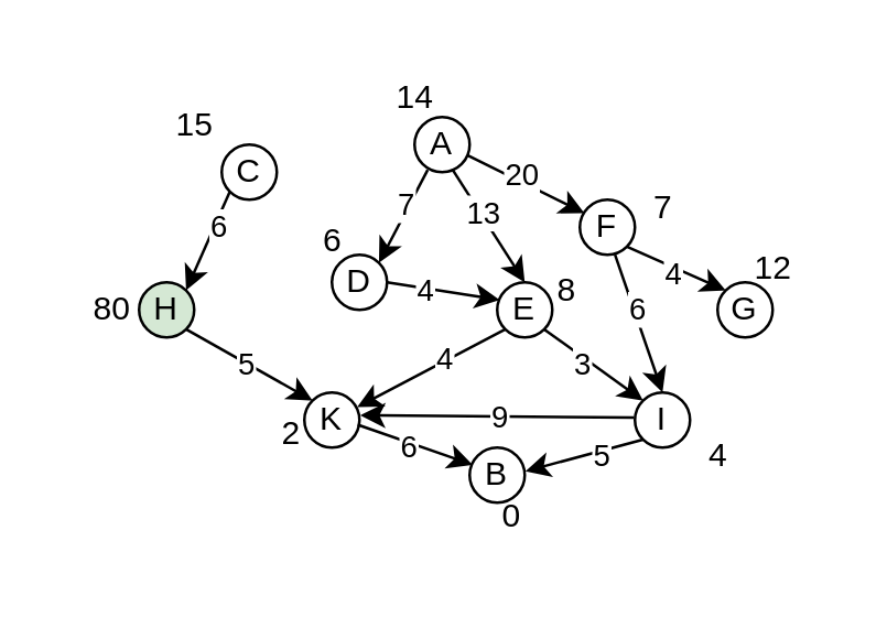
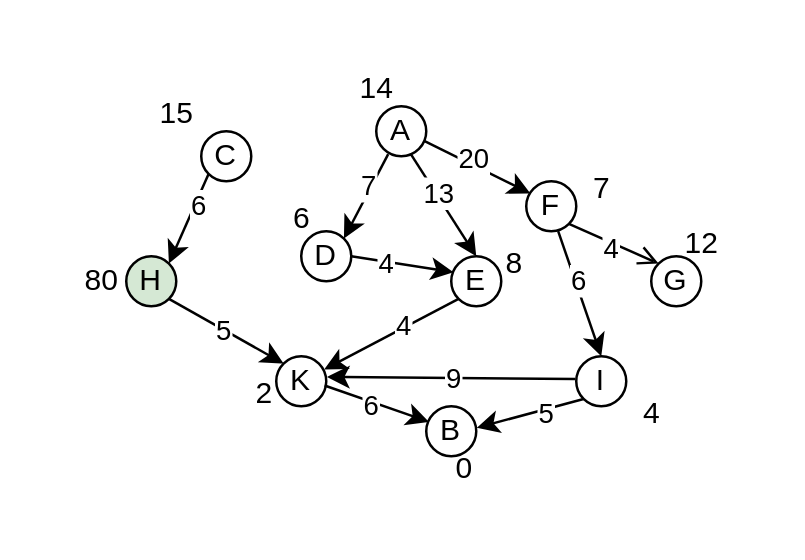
- <mxCell id="24" value="" style="endArrow=classic;html=1;rounded=0;entryX=0;entryY=0;entryDx=0;entryDy=0;exitX=1;exitY=1;exitDx=0;exitDy=0;" edge="1" parent="1" source="4" target="5"><mxGeometry width="50" height="50" relative="1" as="geometry"><mxPoint x="160" y="152" as="sourcePoint" /><mxPoint x="210" y="102" as="targetPoint" /></mxGeometry></mxCell>
+ <mxCell id="24" value="" style="endArrow=open;html=1;rounded=0;entryX=0;entryY=0;entryDx=0;entryDy=0;exitX=1;exitY=1;exitDx=0;exitDy=0;" edge="1" parent="1" source="4" target="5"><mxGeometry width="50" height="50" relative="1" as="geometry"><mxPoint x="160" y="152" as="sourcePoint" /><mxPoint x="210" y="102" as="targetPoint" /></mxGeometry></mxCell>
- <mxCell id="22" value="" style="endArrow=classic;html=1;rounded=0;entryX=0;entryY=0;entryDx=0;entryDy=0;exitX=1;exitY=1;exitDx=0;exitDy=0;" edge="1" parent="1" source="6" target="10"><mxGeometry width="50" height="50" relative="1" as="geometry"><mxPoint x="160" y="152" as="sourcePoint" /><mxPoint x="210" y="102" as="targetPoint" /></mxGeometry></mxCell>
- <mxCell id="23" value="3" style="edgeLabel;html=1;align=center;verticalAlign=middle;resizable=0;points=[];" vertex="1" connectable="0" parent="22"><mxGeometry x="-0.626" y="1" relative="1" as="geometry"><mxPoint x="6" y="9" as="offset" /></mxGeometry></mxCell>
